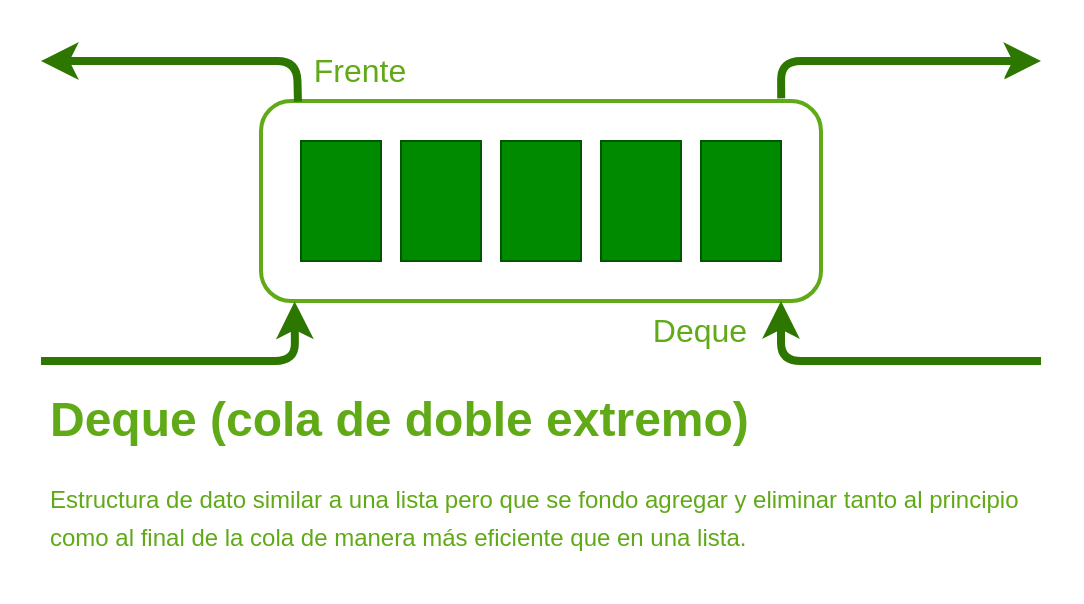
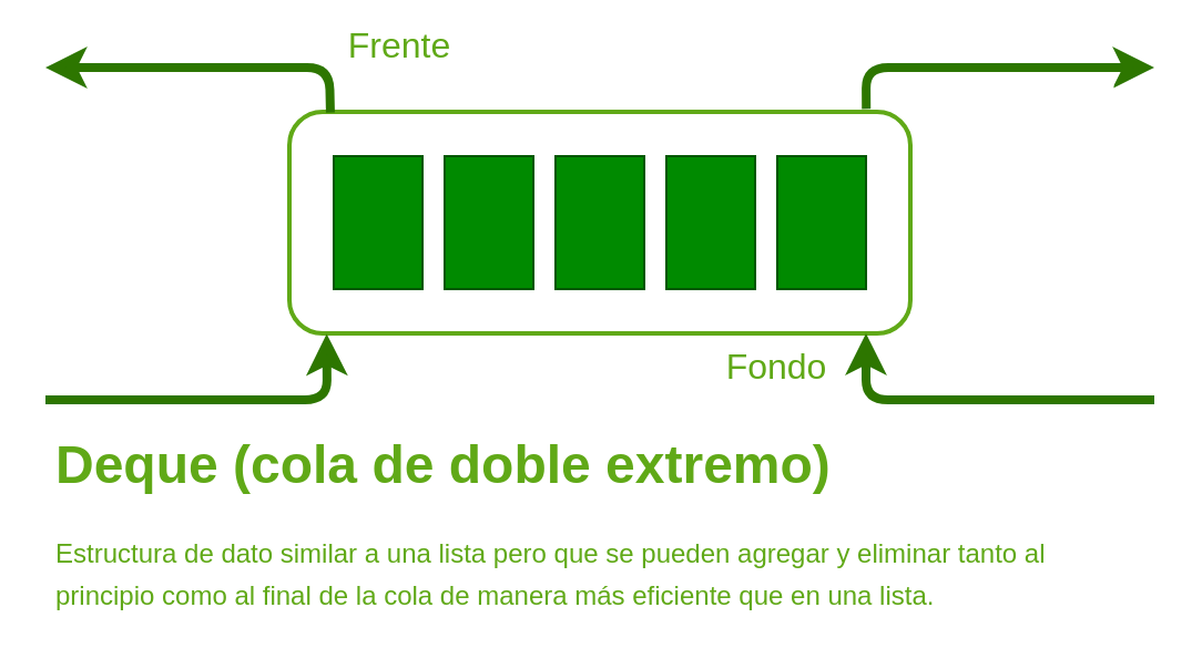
- <mxCell id="10" value="Frente" style="text;html=1;strokeColor=none;fillColor=none;align=center;verticalAlign=middle;whiteSpace=wrap;rounded=0;fontSize=16;fontColor=#60A917;" parent="1" vertex="1"><mxGeometry x="150" y="20" width="60" height="30" as="geometry" /></mxCell>
+ <mxCell id="10" value="Frente" style="text;html=1;strokeColor=none;fillColor=none;align=center;verticalAlign=middle;whiteSpace=wrap;rounded=0;fontSize=16;fontColor=#60A917;" parent="1" vertex="1"><mxGeometry x="150" y="5" width="60" height="30" as="geometry" /></mxCell>
- <mxCell id="9" value="Deque" style="text;html=1;strokeColor=none;fillColor=none;align=center;verticalAlign=middle;whiteSpace=wrap;rounded=0;fontSize=16;fontColor=#60A917;" parent="1" vertex="1"><mxGeometry x="320" y="150" width="60" height="30" as="geometry" /></mxCell>
+ <mxCell id="9" value="Fondo" style="text;html=1;strokeColor=none;fillColor=none;align=center;verticalAlign=middle;whiteSpace=wrap;rounded=0;fontSize=16;fontColor=#60A917;" parent="1" vertex="1"><mxGeometry x="320" y="150" width="60" height="30" as="geometry" /></mxCell>
- <mxCell id="7" value="&lt;h1&gt;Deque (cola de doble extremo)&lt;/h1&gt;&lt;div style=&quot;line-height: 19px;&quot;&gt;Estructura de dato similar a una lista pero que se fondo agregar y eliminar tanto al principio como al final de la cola de manera más eficiente que en una lista.&amp;nbsp;&lt;/div&gt;" style="text;html=1;strokeColor=none;fillColor=none;spacing=5;spacingTop=-20;whiteSpace=wrap;overflow=hidden;rounded=0;fontColor=#60A917;" parent="1" vertex="1"><mxGeometry x="20" y="190" width="500" height="90" as="geometry" /></mxCell>
+ <mxCell id="7" value="&lt;h1&gt;Deque (cola de doble extremo)&lt;/h1&gt;&lt;div style=&quot;line-height: 19px;&quot;&gt;Estructura de dato similar a una lista pero que se pueden agregar y eliminar tanto al principio como al final de la cola de manera más eficiente que en una lista.&amp;nbsp;&lt;/div&gt;" style="text;html=1;strokeColor=none;fillColor=none;spacing=5;spacingTop=-20;whiteSpace=wrap;overflow=hidden;rounded=0;fontColor=#60A917;" parent="1" vertex="1"><mxGeometry x="20" y="190" width="500" height="90" as="geometry" /></mxCell>
